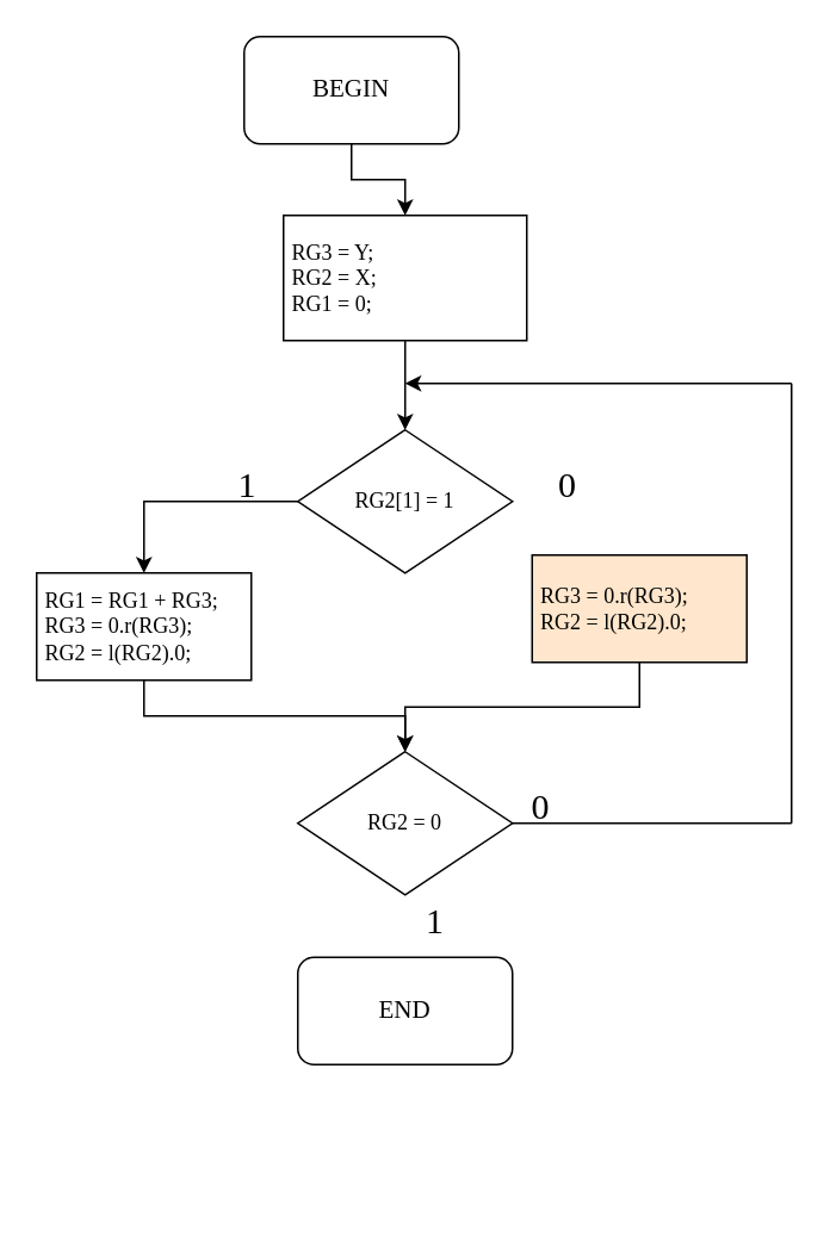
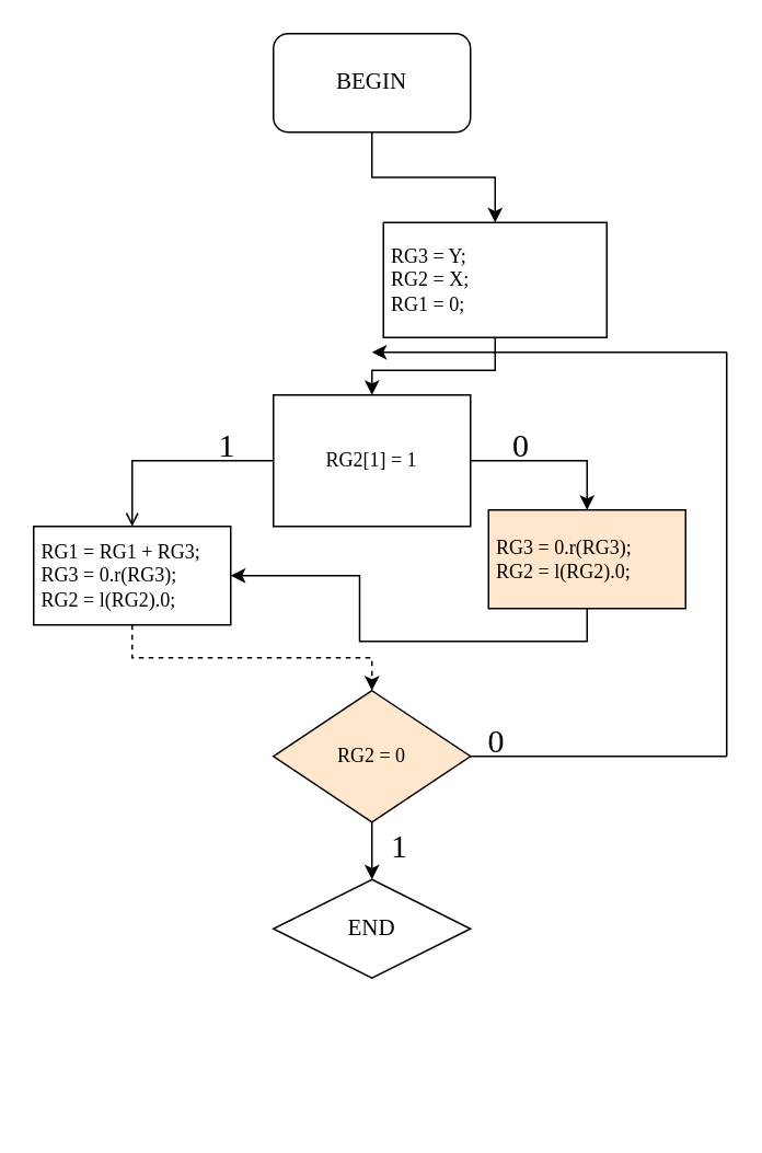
- <mxCell id="14" value="&lt;font style=&quot;font-size: 14px;&quot; data-font-src=&quot;https://fonts.googleapis.com/css?family=Consolas&quot; face=&quot;Consolas&quot;&gt;BEGIN&lt;/font&gt;" style="rounded=1;whiteSpace=wrap;html=1;" parent="1" vertex="1"><mxGeometry x="136" y="20" width="120" height="60" as="geometry" /></mxCell>
+ <mxCell id="14" value="&lt;font style=&quot;font-size: 14px;&quot; data-font-src=&quot;https://fonts.googleapis.com/css?family=Consolas&quot; face=&quot;Consolas&quot;&gt;BEGIN&lt;/font&gt;" style="rounded=1;whiteSpace=wrap;html=1;" parent="1" vertex="1"><mxGeometry x="166" y="20" width="120" height="60" as="geometry" /></mxCell>
- <mxCell id="4" value="&lt;div style=&quot;&quot;&gt;&lt;span style=&quot;font-family: Consolas; background-color: initial;&quot;&gt;&amp;nbsp;RG3 = Y;&lt;/span&gt;&lt;/div&gt;&lt;font face=&quot;Consolas&quot; data-font-src=&quot;https://fonts.googleapis.com/css?family=Comfortaa&quot;&gt;&lt;div style=&quot;&quot;&gt;&lt;span style=&quot;background-color: initial;&quot;&gt;&amp;nbsp;RG2&amp;nbsp;= X;&lt;/span&gt;&lt;/div&gt;&lt;div style=&quot;&quot;&gt;&lt;span style=&quot;background-color: initial;&quot;&gt;&amp;nbsp;RG1&amp;nbsp;= 0;&lt;/span&gt;&lt;/div&gt;&lt;/font&gt;" style="rounded=0;whiteSpace=wrap;html=1;align=left;" parent="1" vertex="1"><mxGeometry x="158" y="120" width="136" height="70" as="geometry" /></mxCell>
+ <mxCell id="4" value="&lt;div style=&quot;&quot;&gt;&lt;span style=&quot;font-family: Consolas; background-color: initial;&quot;&gt;&amp;nbsp;RG3 = Y;&lt;/span&gt;&lt;/div&gt;&lt;font face=&quot;Consolas&quot; data-font-src=&quot;https://fonts.googleapis.com/css?family=Comfortaa&quot;&gt;&lt;div style=&quot;&quot;&gt;&lt;span style=&quot;background-color: initial;&quot;&gt;&amp;nbsp;RG2&amp;nbsp;= X;&lt;/span&gt;&lt;/div&gt;&lt;div style=&quot;&quot;&gt;&lt;span style=&quot;background-color: initial;&quot;&gt;&amp;nbsp;RG1&amp;nbsp;= 0;&lt;/span&gt;&lt;/div&gt;&lt;/font&gt;" style="rounded=0;whiteSpace=wrap;html=1;align=left;" parent="1" vertex="1"><mxGeometry x="233" y="135" width="136" height="70" as="geometry" /></mxCell>
- <mxCell id="7" value="&lt;font face=&quot;Consolas&quot; data-font-src=&quot;https://fonts.googleapis.com/css?family=Consolas&quot;&gt;RG2[1] = 1&lt;/font&gt;" style="rhombus;whiteSpace=wrap;html=1;" parent="1" vertex="1"><mxGeometry x="166" y="240" width="120" height="80" as="geometry" /></mxCell>
+ <mxCell id="7" value="&lt;font face=&quot;Consolas&quot; data-font-src=&quot;https://fonts.googleapis.com/css?family=Consolas&quot;&gt;RG2[1] = 1&lt;/font&gt;" style="whiteSpace=wrap;html=1;rounded=0;" parent="1" vertex="1"><mxGeometry x="166" y="240" width="120" height="80" as="geometry" /></mxCell>
+ <mxCell id="6" style="edgeStyle=orthogonalEdgeStyle;rounded=0;orthogonalLoop=1;jettySize=auto;html=1;entryX=0.5;entryY=0;entryDx=0;entryDy=0;" parent="1" source="7" target="18" edge="1"><mxGeometry relative="1" as="geometry" /></mxCell>
- <mxCell id="5" style="edgeStyle=orthogonalEdgeStyle;rounded=0;orthogonalLoop=1;jettySize=auto;html=1;entryX=0.5;entryY=0;entryDx=0;entryDy=0;" parent="1" source="7" target="9" edge="1"><mxGeometry relative="1" as="geometry" /></mxCell>
+ <mxCell id="5" style="edgeStyle=orthogonalEdgeStyle;rounded=0;orthogonalLoop=1;jettySize=auto;html=1;entryX=0.5;entryY=0;entryDx=0;entryDy=0;endArrow=open;" parent="1" source="7" target="9" edge="1"><mxGeometry relative="1" as="geometry" /></mxCell>
- <mxCell id="17" style="edgeStyle=orthogonalEdgeStyle;rounded=0;orthogonalLoop=1;jettySize=auto;html=1;entryX=0.5;entryY=0;entryDx=0;entryDy=0;exitX=0.5;exitY=1;exitDx=0;exitDy=0;" parent="1" source="18" target="11" edge="1"><mxGeometry relative="1" as="geometry" /></mxCell>
+ <mxCell id="17" style="edgeStyle=orthogonalEdgeStyle;rounded=0;orthogonalLoop=1;jettySize=auto;html=1;exitX=0.5;exitY=1;exitDx=0;exitDy=0;" parent="1" source="18" target="9" edge="1"><mxGeometry relative="1" as="geometry" /></mxCell>
- <mxCell id="8" style="edgeStyle=orthogonalEdgeStyle;rounded=0;orthogonalLoop=1;jettySize=auto;html=1;entryX=0.5;entryY=0;entryDx=0;entryDy=0;exitX=0.5;exitY=1;exitDx=0;exitDy=0;" parent="1" source="9" target="11" edge="1"><mxGeometry relative="1" as="geometry" /></mxCell>
+ <mxCell id="8" style="edgeStyle=orthogonalEdgeStyle;rounded=0;orthogonalLoop=1;jettySize=auto;html=1;entryX=0.5;entryY=0;entryDx=0;entryDy=0;exitX=0.5;exitY=1;exitDx=0;exitDy=0;dashed=1;" parent="1" source="9" target="11" edge="1"><mxGeometry relative="1" as="geometry" /></mxCell>
- <mxCell id="11" value="&lt;font face=&quot;Consolas&quot;&gt;RG2 = 0&lt;/font&gt;" style="rhombus;whiteSpace=wrap;html=1;" parent="1" vertex="1"><mxGeometry x="166" y="420" width="120" height="80" as="geometry" /></mxCell>
+ <mxCell id="11" value="&lt;font face=&quot;Consolas&quot;&gt;RG2 = 0&lt;/font&gt;" style="rhombus;whiteSpace=wrap;html=1;fillColor=#ffe6cc;" parent="1" vertex="1"><mxGeometry x="166" y="420" width="120" height="80" as="geometry" /></mxCell>
+ <mxCell id="10" style="edgeStyle=orthogonalEdgeStyle;rounded=0;orthogonalLoop=1;jettySize=auto;html=1;entryX=0.5;entryY=0;entryDx=0;entryDy=0;" parent="1" source="11" target="15" edge="1"><mxGeometry relative="1" as="geometry" /></mxCell>
- <mxCell id="15" value="&lt;font style=&quot;font-size: 14px;&quot; data-font-src=&quot;https://fonts.googleapis.com/css?family=Consolas&quot; face=&quot;Consolas&quot;&gt;END&lt;/font&gt;" style="rounded=1;whiteSpace=wrap;html=1;" parent="1" vertex="1"><mxGeometry x="166" y="535" width="120" height="60" as="geometry" /></mxCell>
+ <mxCell id="15" value="&lt;font style=&quot;font-size: 14px;&quot; data-font-src=&quot;https://fonts.googleapis.com/css?family=Consolas&quot; face=&quot;Consolas&quot;&gt;END&lt;/font&gt;" style="rhombus;whiteSpace=wrap;html=1;" parent="1" vertex="1"><mxGeometry x="166" y="535" width="120" height="60" as="geometry" /></mxCell>
